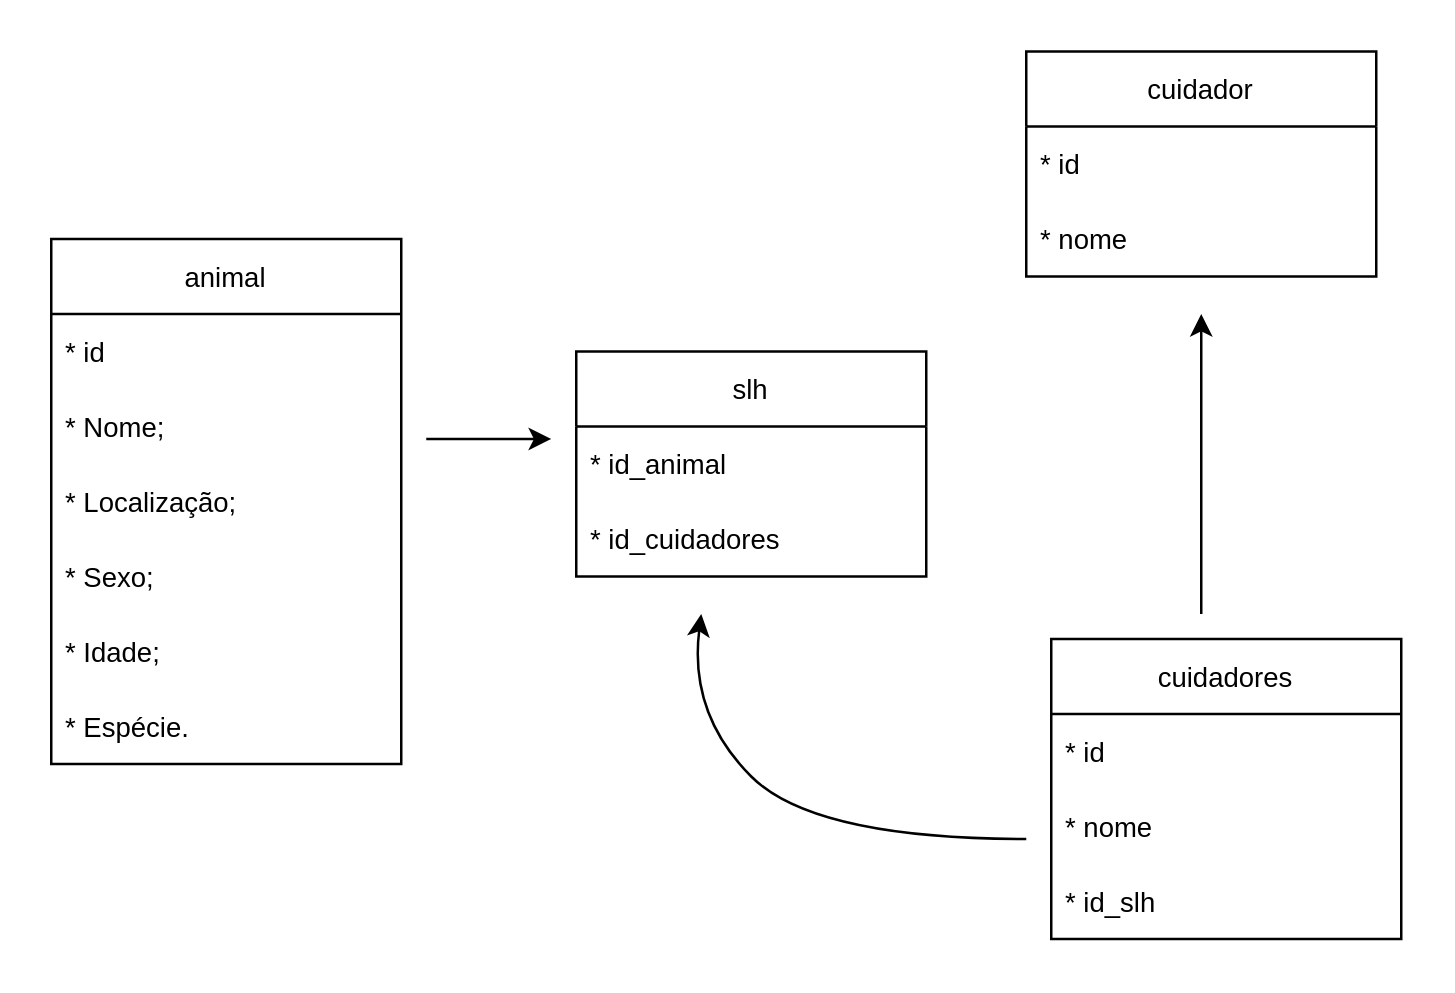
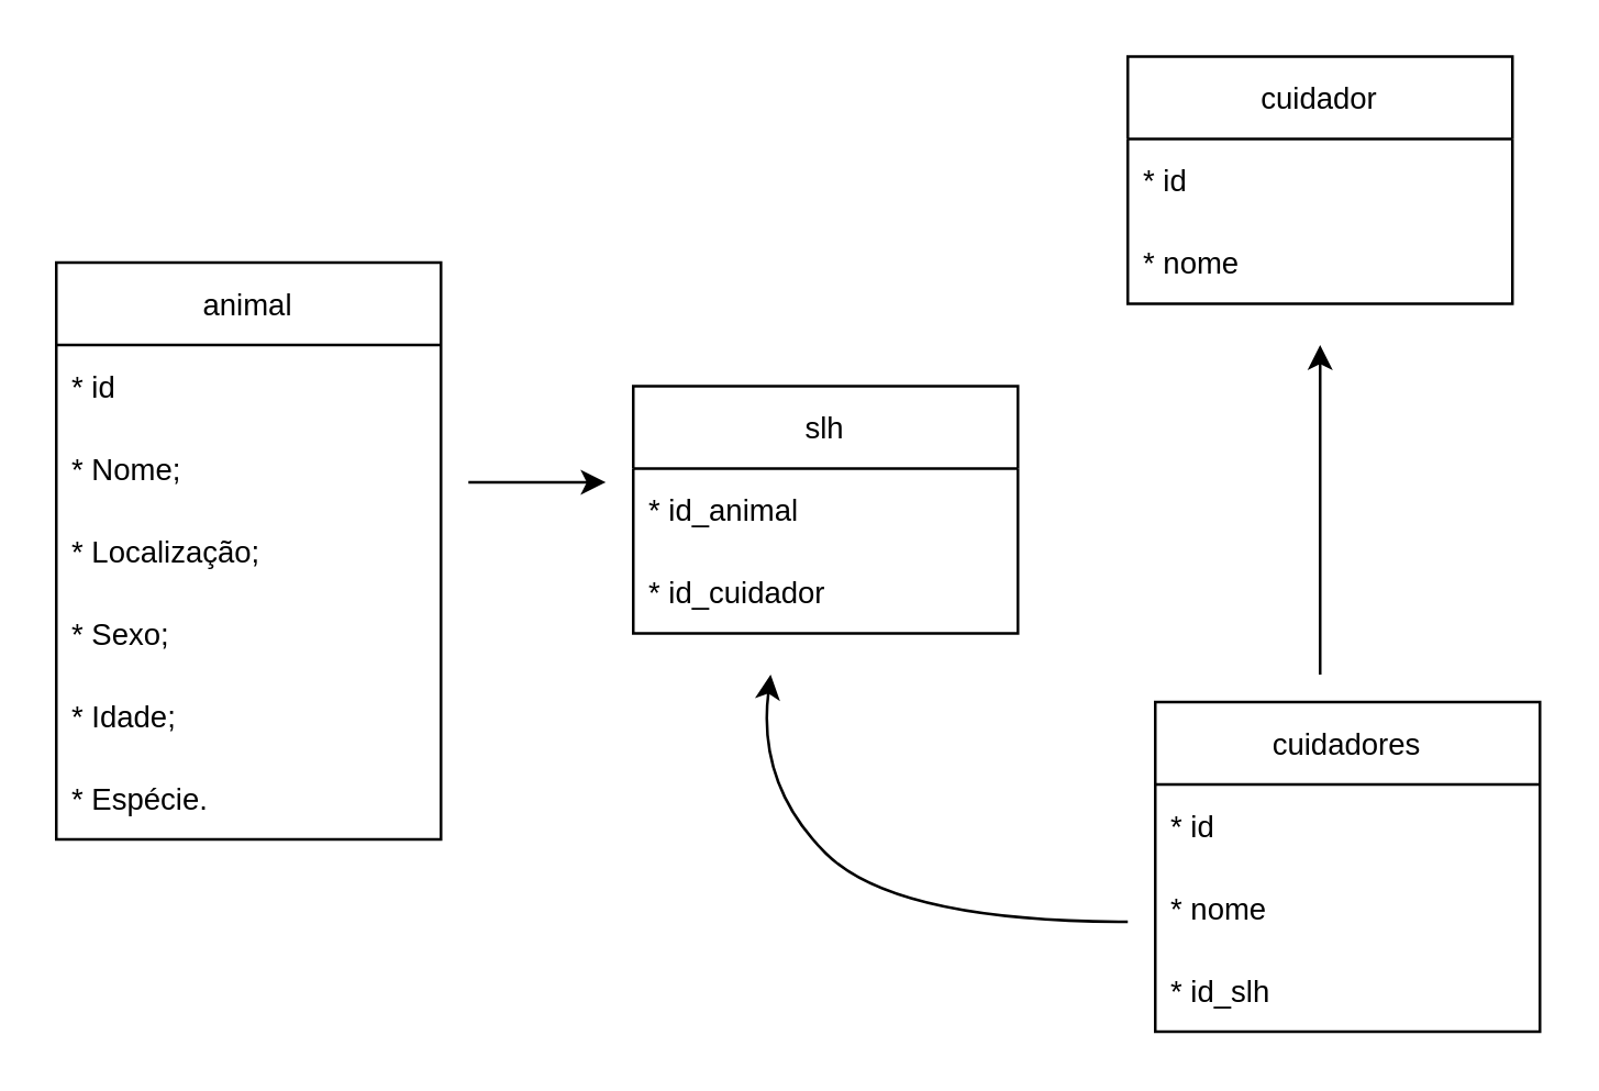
- <mxCell id="11" value="* id_cuidadores" style="text;strokeColor=none;fillColor=none;align=left;verticalAlign=middle;spacingLeft=4;spacingRight=4;overflow=hidden;points=[[0,0.5],[1,0.5]];portConstraint=eastwest;rotatable=0;fontSize=11;" vertex="1" parent="9"><mxGeometry y="60" width="140" height="30" as="geometry" /></mxCell>
+ <mxCell id="11" value="* id_cuidador" style="text;strokeColor=none;fillColor=none;align=left;verticalAlign=middle;spacingLeft=4;spacingRight=4;overflow=hidden;points=[[0,0.5],[1,0.5]];portConstraint=eastwest;rotatable=0;fontSize=11;" vertex="1" parent="9"><mxGeometry y="60" width="140" height="30" as="geometry" /></mxCell>
